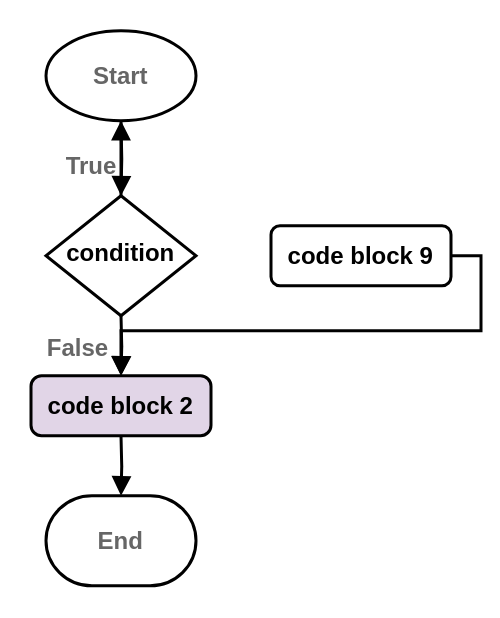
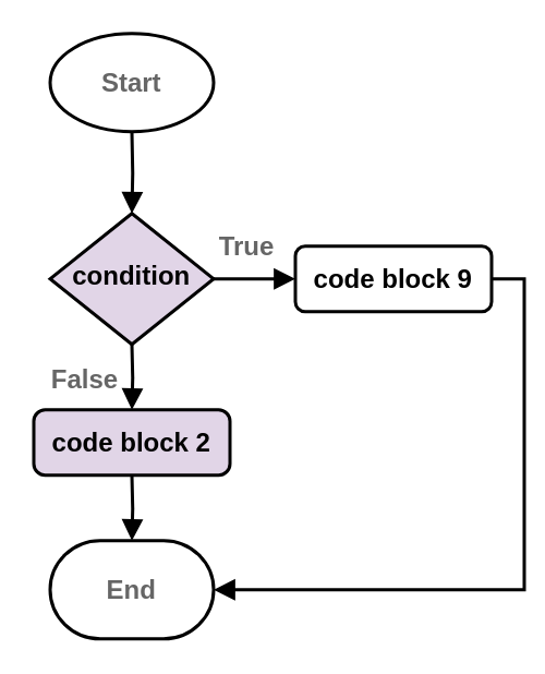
- <mxCell id="4" value="True" style="edgeStyle=orthogonalEdgeStyle;rounded=0;html=1;jettySize=auto;orthogonalLoop=1;fontSize=16;endArrow=block;endFill=1;endSize=8;strokeWidth=2;shadow=0;labelBackgroundColor=none;fontStyle=1;fontColor=#666666;" parent="1" source="5" target="9" edge="1"><mxGeometry x="-0.2" y="20" relative="1" as="geometry"><mxPoint as="offset" /></mxGeometry></mxCell>
+ <mxCell id="4" value="True" style="edgeStyle=orthogonalEdgeStyle;rounded=0;html=1;jettySize=auto;orthogonalLoop=1;fontSize=16;endArrow=block;endFill=1;endSize=8;strokeWidth=2;shadow=0;labelBackgroundColor=none;fontStyle=1;fontColor=#666666;" parent="1" source="5" target="6" edge="1"><mxGeometry x="-0.2" y="20" relative="1" as="geometry"><mxPoint as="offset" /></mxGeometry></mxCell>
- <mxCell id="5" value="&lt;div style=&quot;font-size: 16px;&quot;&gt;condition&lt;/div&gt;" style="rhombus;whiteSpace=wrap;html=1;shadow=0;fontFamily=Helvetica;fontSize=16;align=center;strokeWidth=2;spacing=6;spacingTop=-4;fontStyle=1" parent="1" vertex="1"><mxGeometry x="30" y="130" width="100" height="80" as="geometry" /></mxCell>
+ <mxCell id="5" value="&lt;div style=&quot;font-size: 16px;&quot;&gt;condition&lt;/div&gt;" style="rhombus;whiteSpace=wrap;html=1;shadow=0;fontFamily=Helvetica;fontSize=16;align=center;strokeWidth=2;spacing=6;spacingTop=-4;fontStyle=1;fillColor=#e1d5e7;" parent="1" vertex="1"><mxGeometry x="30" y="130" width="100" height="80" as="geometry" /></mxCell>
- <mxCell id="11" value="" style="rounded=0;html=1;jettySize=auto;orthogonalLoop=1;fontSize=16;endArrow=block;endFill=1;endSize=8;strokeWidth=2;shadow=0;labelBackgroundColor=none;edgeStyle=orthogonalEdgeStyle;exitX=1;exitY=0.5;exitDx=0;exitDy=0;fontStyle=1;" parent="1" source="6" target="7" edge="1"><mxGeometry y="20" relative="1" as="geometry"><mxPoint as="offset" /><mxPoint x="90" y="220" as="sourcePoint" /><mxPoint x="90" y="260" as="targetPoint" /></mxGeometry></mxCell>
+ <mxCell id="11" value="" style="rounded=0;html=1;jettySize=auto;orthogonalLoop=1;fontSize=16;endArrow=block;endFill=1;endSize=8;strokeWidth=2;shadow=0;labelBackgroundColor=none;edgeStyle=orthogonalEdgeStyle;exitX=1;exitY=0.5;exitDx=0;exitDy=0;entryX=1;entryY=0.5;entryDx=0;entryDy=0;entryPerimeter=0;fontStyle=1" parent="1" source="6" target="10" edge="1"><mxGeometry y="20" relative="1" as="geometry"><mxPoint as="offset" /><mxPoint x="90" y="220" as="sourcePoint" /><mxPoint x="90" y="260" as="targetPoint" /></mxGeometry></mxCell>
